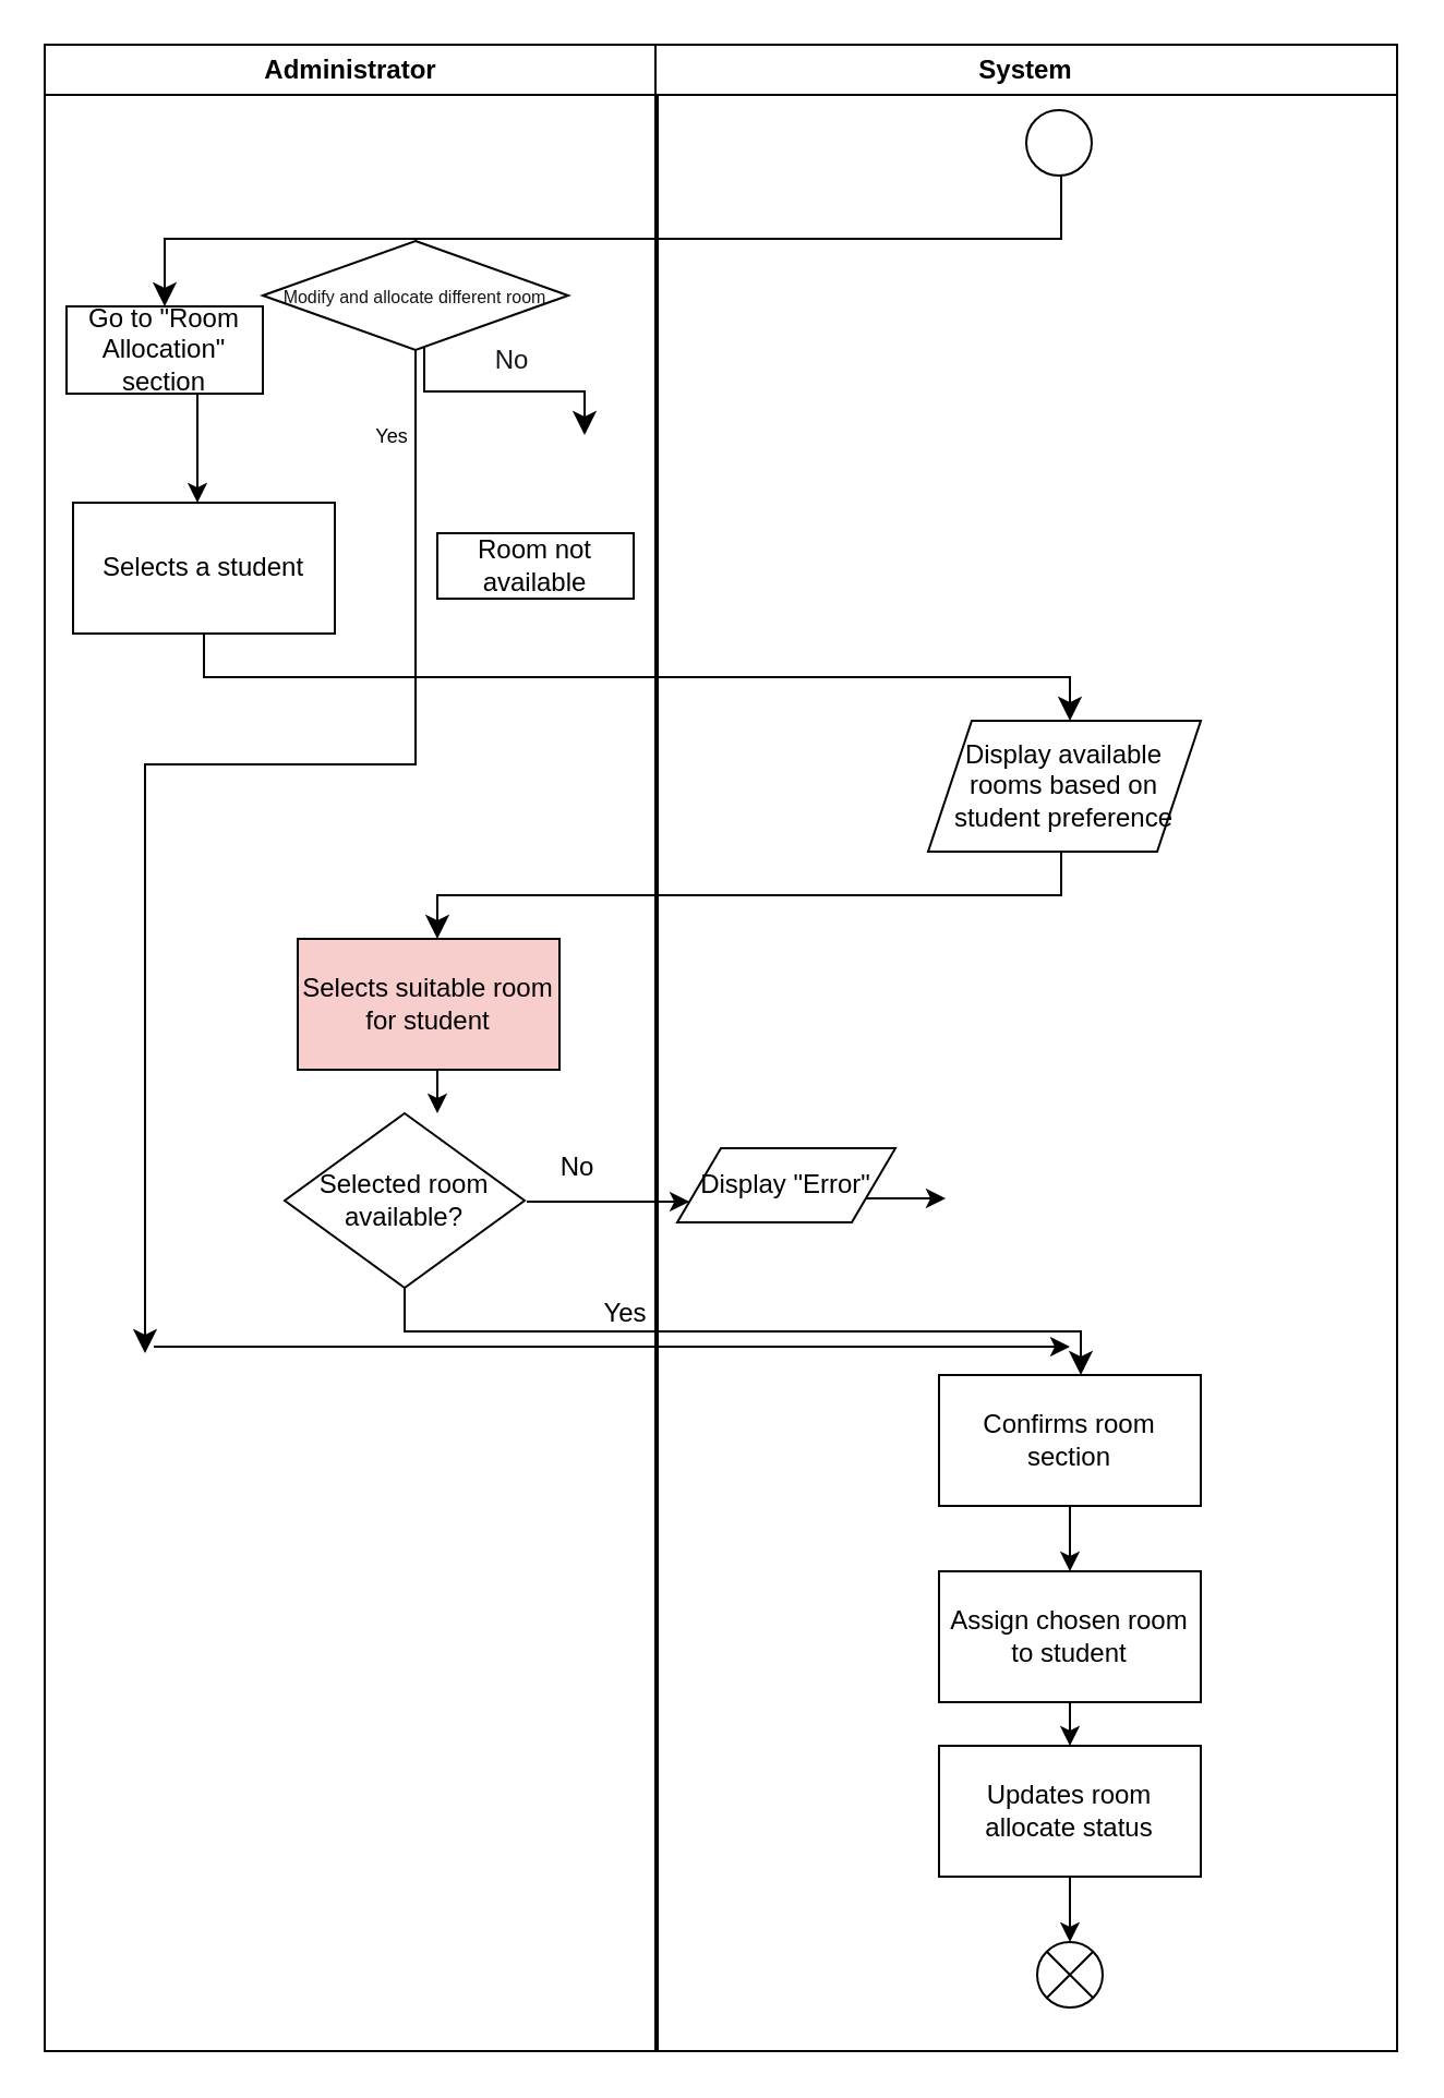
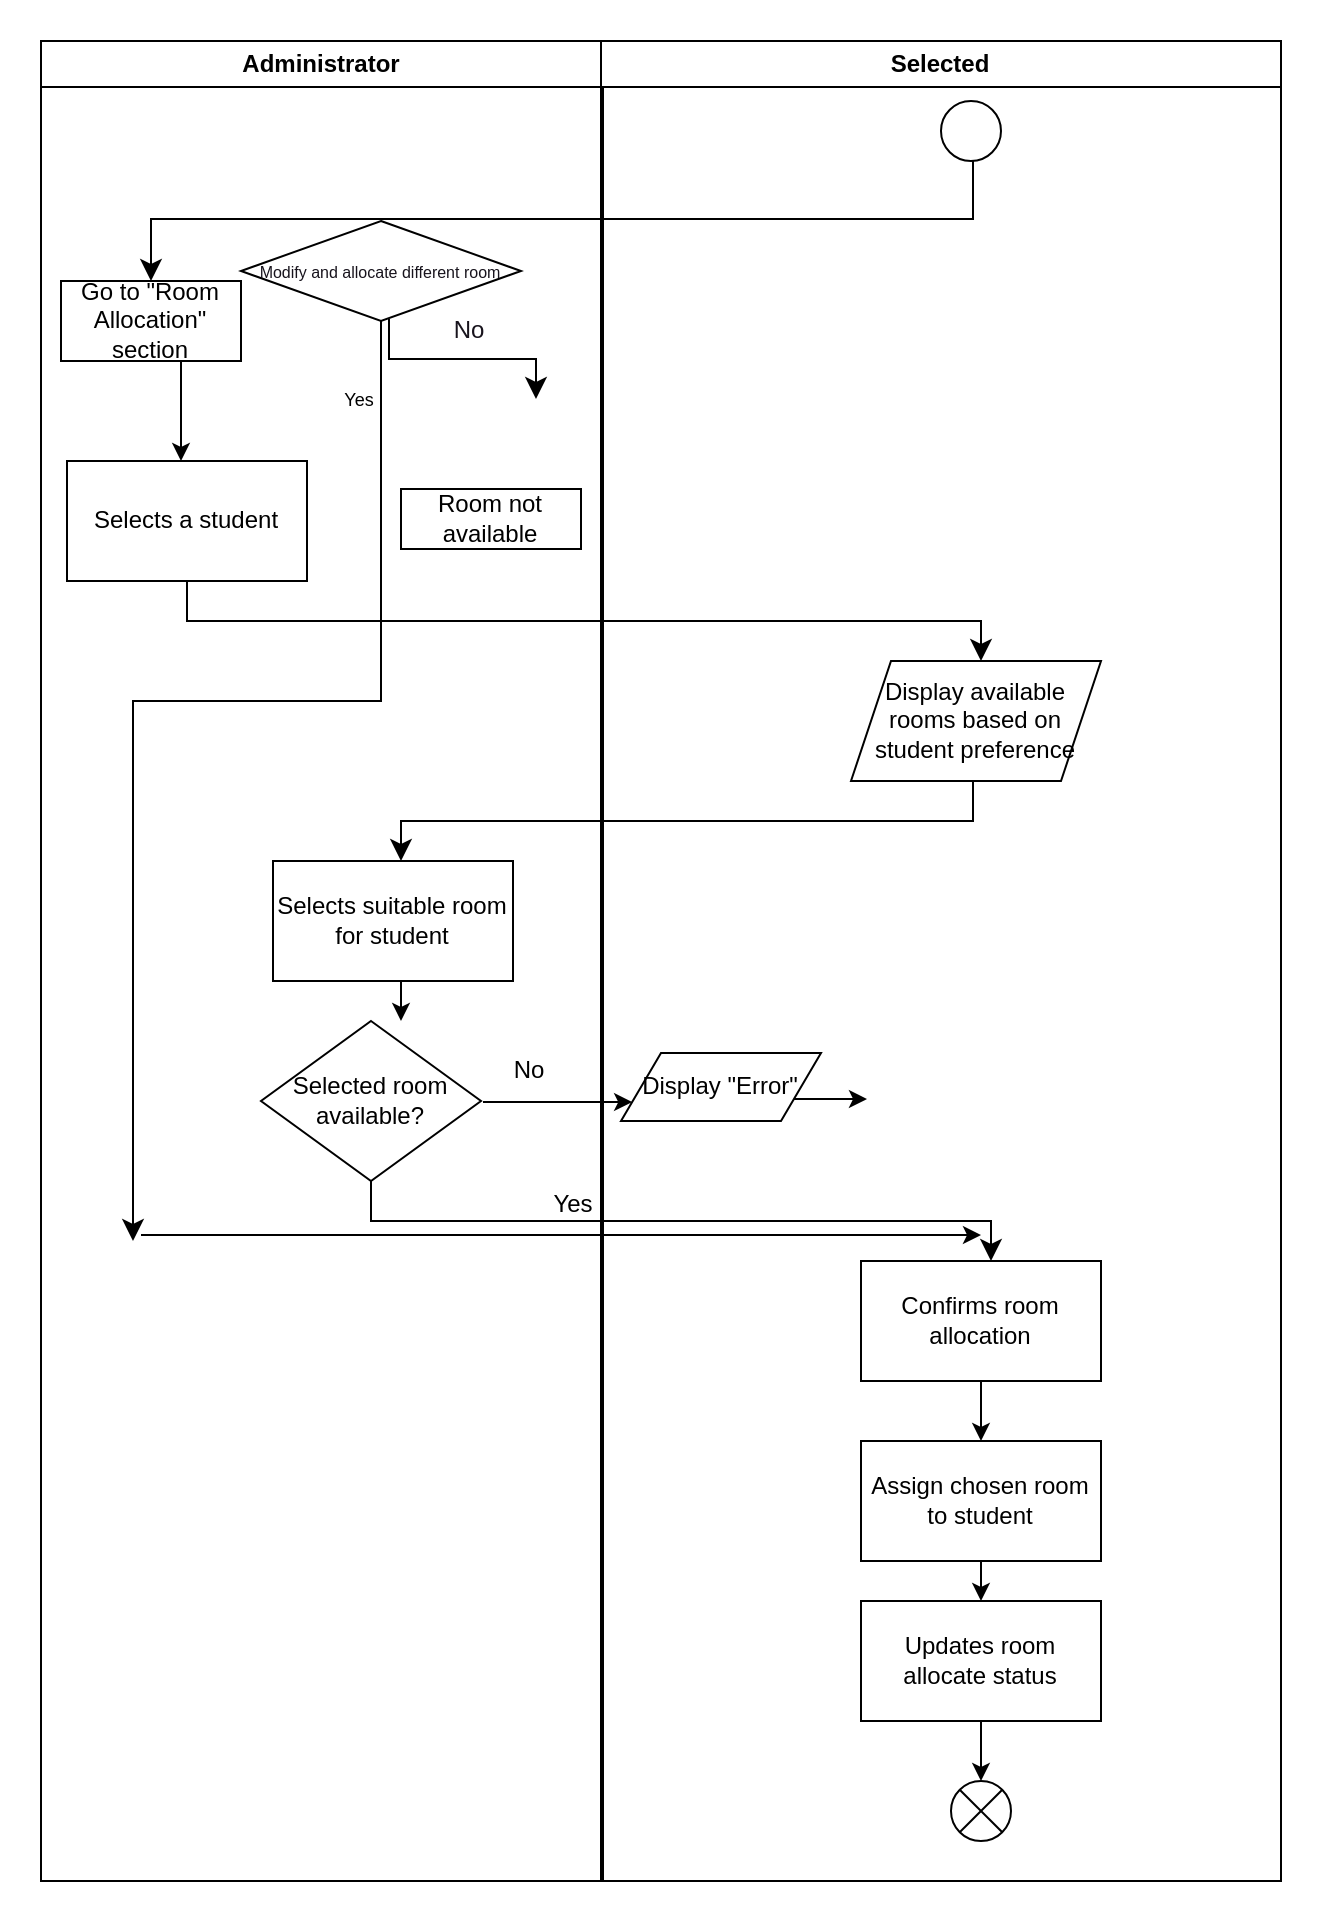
- <mxCell id="30" value="System" style="swimlane;whiteSpace=wrap;html=1;" parent="1" vertex="1"><mxGeometry x="300" width="340" height="920" as="geometry" y="20" /></mxCell>
+ <mxCell id="30" value="Selected" style="swimlane;whiteSpace=wrap;html=1;" parent="1" vertex="1"><mxGeometry x="300" width="340" height="920" as="geometry" y="20" /></mxCell>
- <mxCell id="8" value="Selects suitable room for student" style="rounded=0;whiteSpace=wrap;html=1;fillColor=#f8cecc;" parent="1" vertex="1"><mxGeometry x="136" y="430" width="120" height="60" as="geometry" /></mxCell>
+ <mxCell id="8" value="Selects suitable room for student" style="rounded=0;whiteSpace=wrap;html=1;" parent="1" vertex="1"><mxGeometry x="136" y="430" width="120" height="60" as="geometry" /></mxCell>
- <mxCell id="13" value="Confirms room section" style="rounded=0;whiteSpace=wrap;html=1;" parent="1" vertex="1"><mxGeometry x="430" y="630" width="120" height="60" as="geometry" /></mxCell>
+ <mxCell id="13" value="Confirms room allocation" style="rounded=0;whiteSpace=wrap;html=1;" parent="1" vertex="1"><mxGeometry x="430" y="630" width="120" height="60" as="geometry" /></mxCell>
